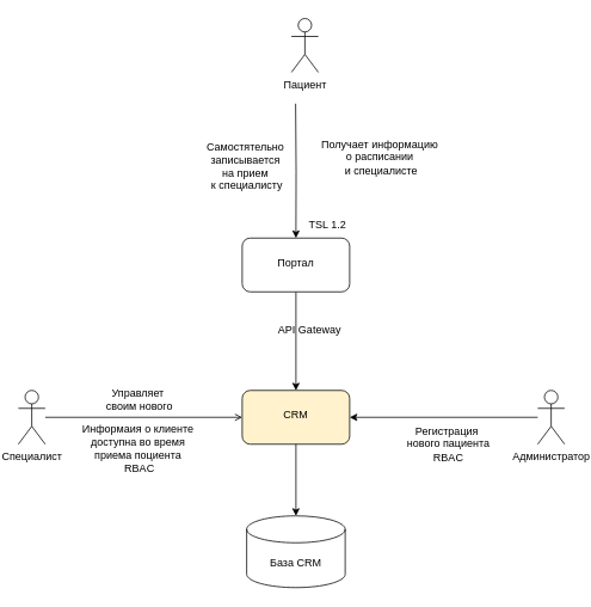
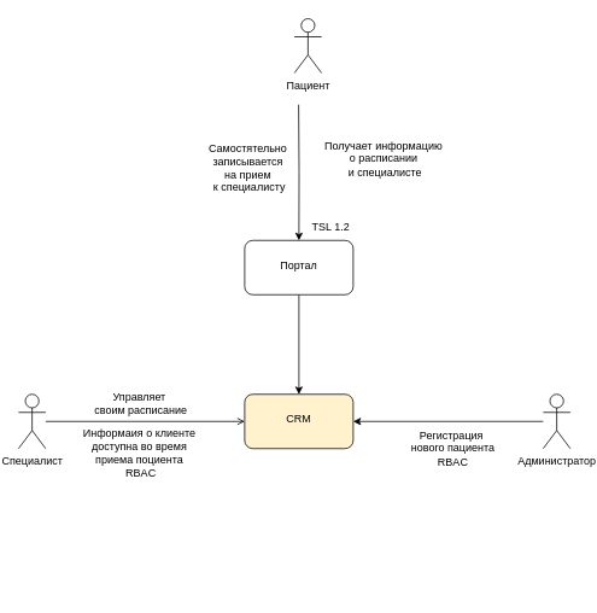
- <mxCell id="19" value="API Gateway" style="text;html=1;align=center;verticalAlign=middle;resizable=0;points=[];autosize=1;strokeColor=none;fillColor=none;" vertex="1" parent="1"><mxGeometry x="300" y="353" width="90" height="30" as="geometry" /></mxCell>
- <mxCell id="11" value="Управляет&amp;nbsp;&lt;div&gt;своим нового&lt;/div&gt;" style="text;html=1;align=center;verticalAlign=middle;resizable=0;points=[];autosize=1;strokeColor=none;fillColor=none;" parent="1" vertex="1"><mxGeometry x="90" y="425" width="130" height="40" as="geometry" /></mxCell>
+ <mxCell id="11" value="Управляет&amp;nbsp;&lt;div&gt;своим расписание&lt;/div&gt;" style="text;html=1;align=center;verticalAlign=middle;resizable=0;points=[];autosize=1;strokeColor=none;fillColor=none;" parent="1" vertex="1"><mxGeometry x="90" y="425" width="130" height="40" as="geometry" /></mxCell>
- <mxCell id="16" style="edgeStyle=orthogonalEdgeStyle;rounded=0;orthogonalLoop=1;jettySize=auto;html=1;entryX=0.5;entryY=0;entryDx=0;entryDy=0;entryPerimeter=0;" edge="1" parent="1" source="15" target="14"><mxGeometry relative="1" as="geometry" /></mxCell>
- <mxCell id="14" value="База CRM" style="shape=cylinder3;whiteSpace=wrap;html=1;boundedLbl=1;backgroundOutline=1;size=15;" parent="1" vertex="1"><mxGeometry x="275" y="575" width="110" height="80" as="geometry" /></mxCell>
